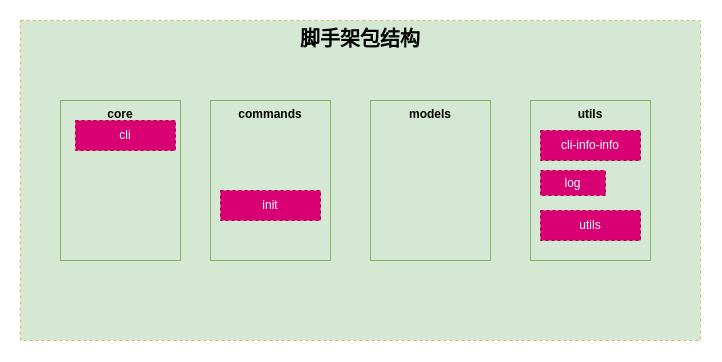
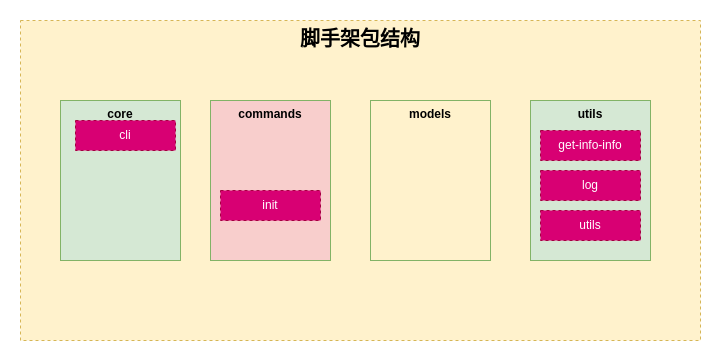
- <mxCell id="9" value="cli-info-info" style="rounded=0;whiteSpace=wrap;html=1;dashed=1;fillColor=#d80073;strokeColor=#A50040;fontColor=#ffffff;" vertex="1" parent="1"><mxGeometry x="540" y="130" width="100" height="30" as="geometry" /></mxCell>
+ <mxCell id="9" value="get-info-info" style="rounded=0;whiteSpace=wrap;html=1;dashed=1;fillColor=#d80073;strokeColor=#A50040;fontColor=#ffffff;" vertex="1" parent="1"><mxGeometry x="540" y="130" width="100" height="30" as="geometry" /></mxCell>
- <mxCell id="4" value="commands" style="rounded=0;whiteSpace=wrap;html=1;verticalAlign=top;fontStyle=1;fillColor=#d5e8d4;strokeColor=#82b366;" vertex="1" parent="1"><mxGeometry x="210" y="100" width="120" height="160" as="geometry" /></mxCell>
+ <mxCell id="4" value="commands" style="rounded=0;whiteSpace=wrap;html=1;verticalAlign=top;fontStyle=1;fillColor=#f8cecc;strokeColor=#82b366;" vertex="1" parent="1"><mxGeometry x="210" y="100" width="120" height="160" as="geometry" /></mxCell>
- <mxCell id="2" value="&lt;b&gt;&lt;font style=&quot;font-size: 20px&quot;&gt;脚手架包结构&lt;/font&gt;&lt;/b&gt;" style="rounded=0;whiteSpace=wrap;html=1;dashed=1;verticalAlign=top;fillColor=#d5e8d4;strokeColor=#d6b656;" vertex="1" parent="1"><mxGeometry x="20" y="20" width="680" height="320" as="geometry" /></mxCell>
+ <mxCell id="2" value="&lt;b&gt;&lt;font style=&quot;font-size: 20px&quot;&gt;脚手架包结构&lt;/font&gt;&lt;/b&gt;" style="rounded=0;whiteSpace=wrap;html=1;dashed=1;verticalAlign=top;fillColor=#fff2cc;strokeColor=#d6b656;" vertex="1" parent="1"><mxGeometry x="20" y="20" width="680" height="320" as="geometry" /></mxCell>
- <mxCell id="5" value="models" style="rounded=0;whiteSpace=wrap;html=1;fontStyle=1;verticalAlign=top;fillColor=#d5e8d4;strokeColor=#82b366;" vertex="1" parent="1"><mxGeometry x="370" y="100" width="120" height="160" as="geometry" /></mxCell>
+ <mxCell id="5" value="models" style="rounded=0;whiteSpace=wrap;html=1;fontStyle=1;verticalAlign=top;fillColor=#fff2cc;strokeColor=#82b366;" vertex="1" parent="1"><mxGeometry x="370" y="100" width="120" height="160" as="geometry" /></mxCell>
- <mxCell id="10" value="log" style="rounded=0;whiteSpace=wrap;html=1;dashed=1;fillColor=#d80073;strokeColor=#A50040;fontColor=#ffffff;" vertex="1" parent="1"><mxGeometry x="540" y="170" width="65" height="25" as="geometry" /></mxCell>
+ <mxCell id="10" value="log" style="rounded=0;whiteSpace=wrap;html=1;dashed=1;fillColor=#d80073;strokeColor=#A50040;fontColor=#ffffff;" vertex="1" parent="1"><mxGeometry x="540" y="170" width="100" height="30" as="geometry" /></mxCell>
